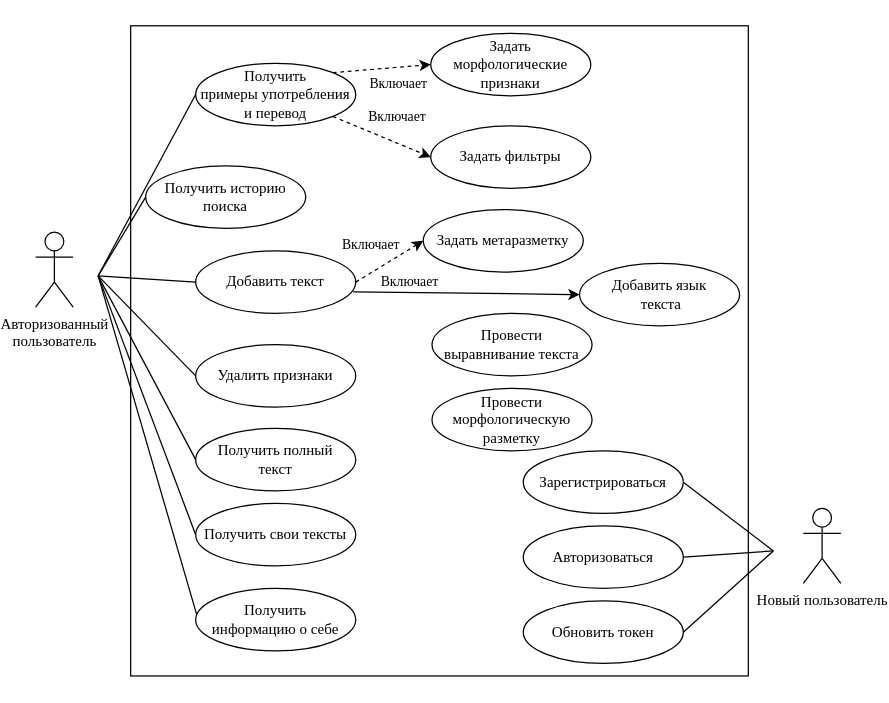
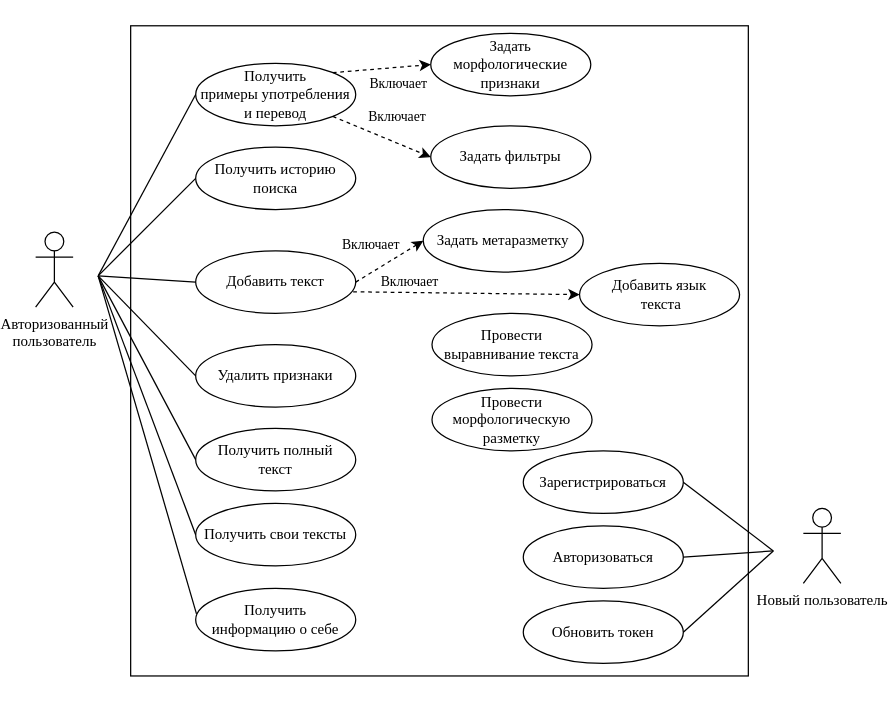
- <mxCell id="32" value="Получить историю поиска" style="ellipse;whiteSpace=wrap;html=1;fontFamily=Times New Roman;" vertex="1" parent="1"><mxGeometry x="108" y="132" width="128" height="50" as="geometry" /></mxCell>
+ <mxCell id="32" value="Получить историю поиска" style="ellipse;whiteSpace=wrap;html=1;fontFamily=Times New Roman;" vertex="1" parent="1"><mxGeometry x="148" y="117" width="128" height="50" as="geometry" /></mxCell>
- <mxCell id="24" value="" style="endArrow=classic;html=1;rounded=0;exitX=0.984;exitY=0.655;exitDx=0;exitDy=0;entryX=0;entryY=0.5;entryDx=0;entryDy=0;dashed=0;exitPerimeter=0;" parent="1" source="8" target="23" edge="1"><mxGeometry width="50" height="50" relative="1" as="geometry"><mxPoint x="282" y="220" as="sourcePoint" /><mxPoint x="342" y="210" as="targetPoint" /></mxGeometry></mxCell>
+ <mxCell id="24" value="" style="endArrow=classic;html=1;rounded=0;exitX=0.984;exitY=0.655;exitDx=0;exitDy=0;entryX=0;entryY=0.5;entryDx=0;entryDy=0;dashed=1;exitPerimeter=0;" parent="1" source="8" target="23" edge="1"><mxGeometry width="50" height="50" relative="1" as="geometry"><mxPoint x="282" y="220" as="sourcePoint" /><mxPoint x="342" y="210" as="targetPoint" /></mxGeometry></mxCell>
